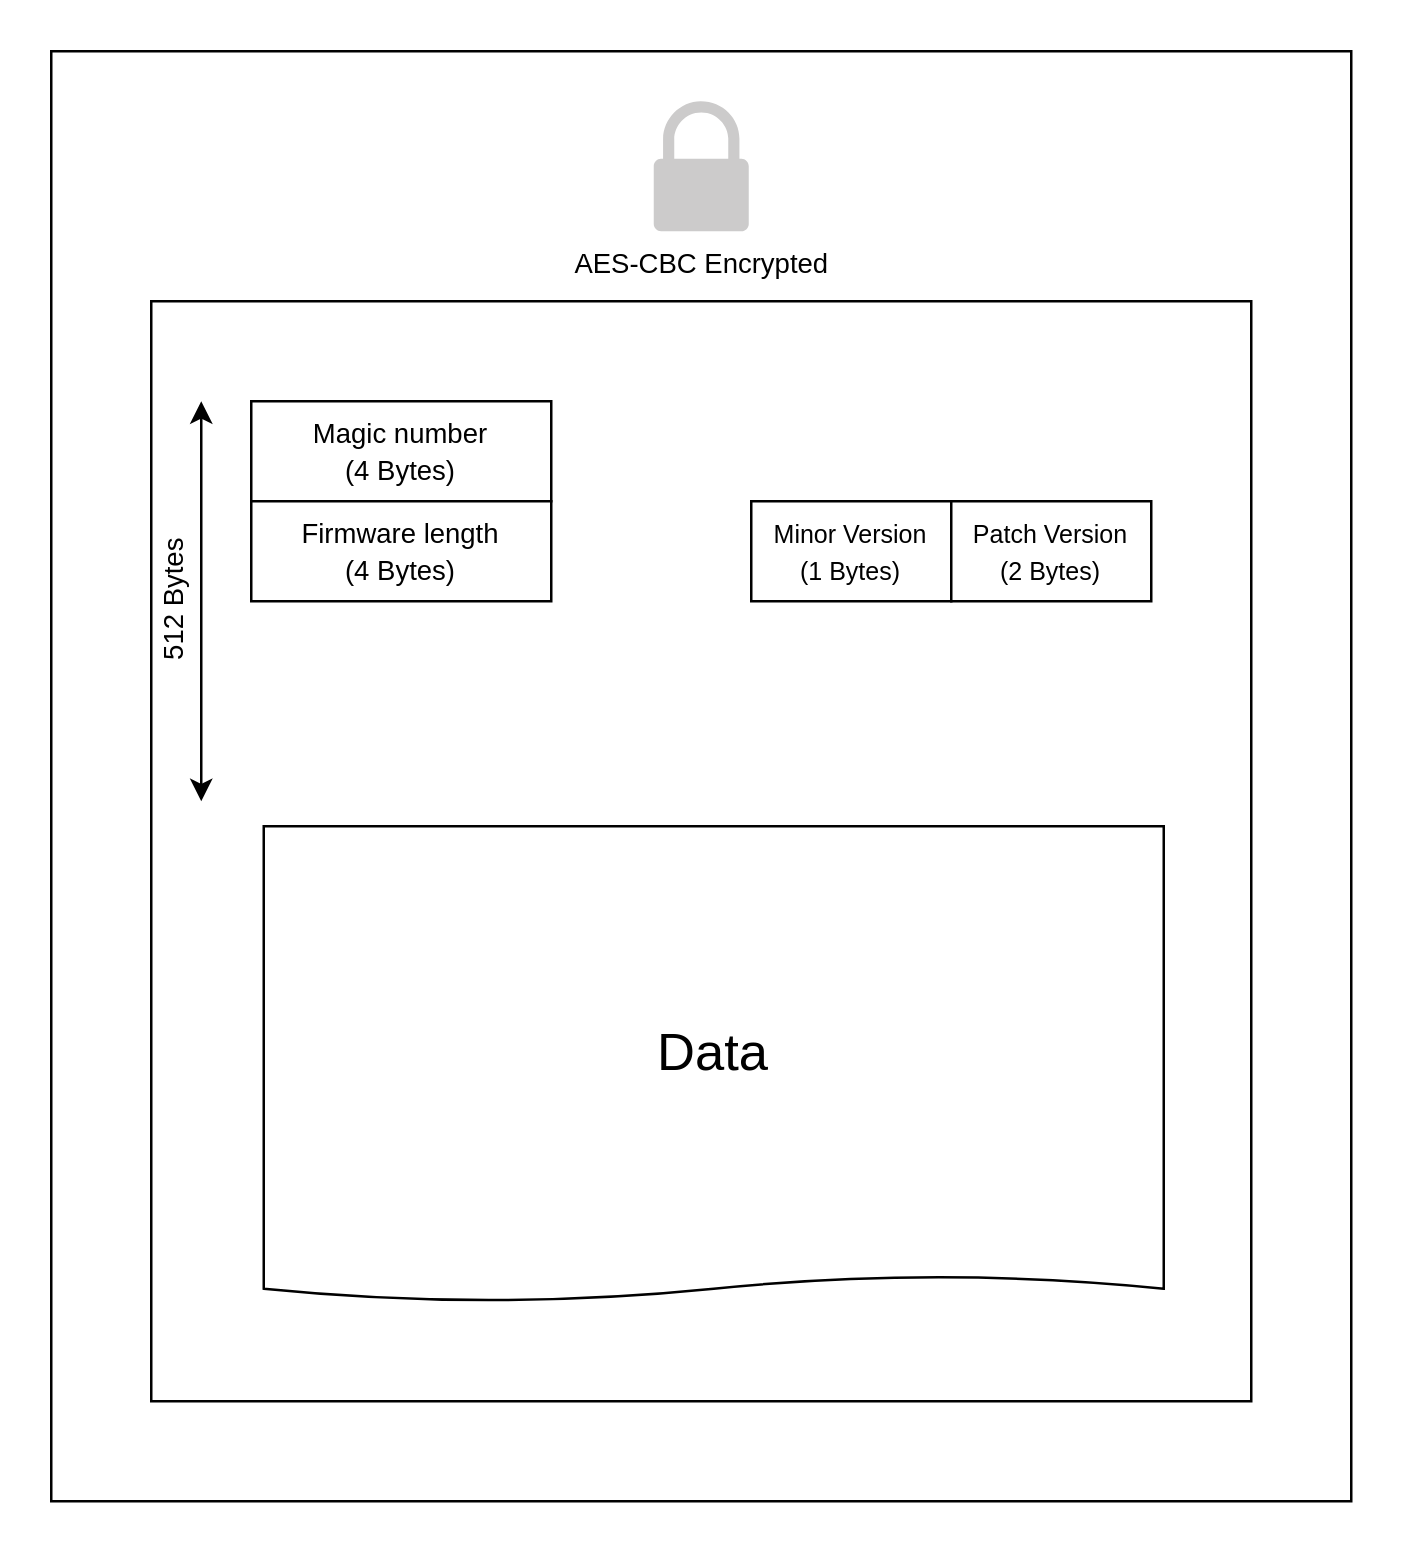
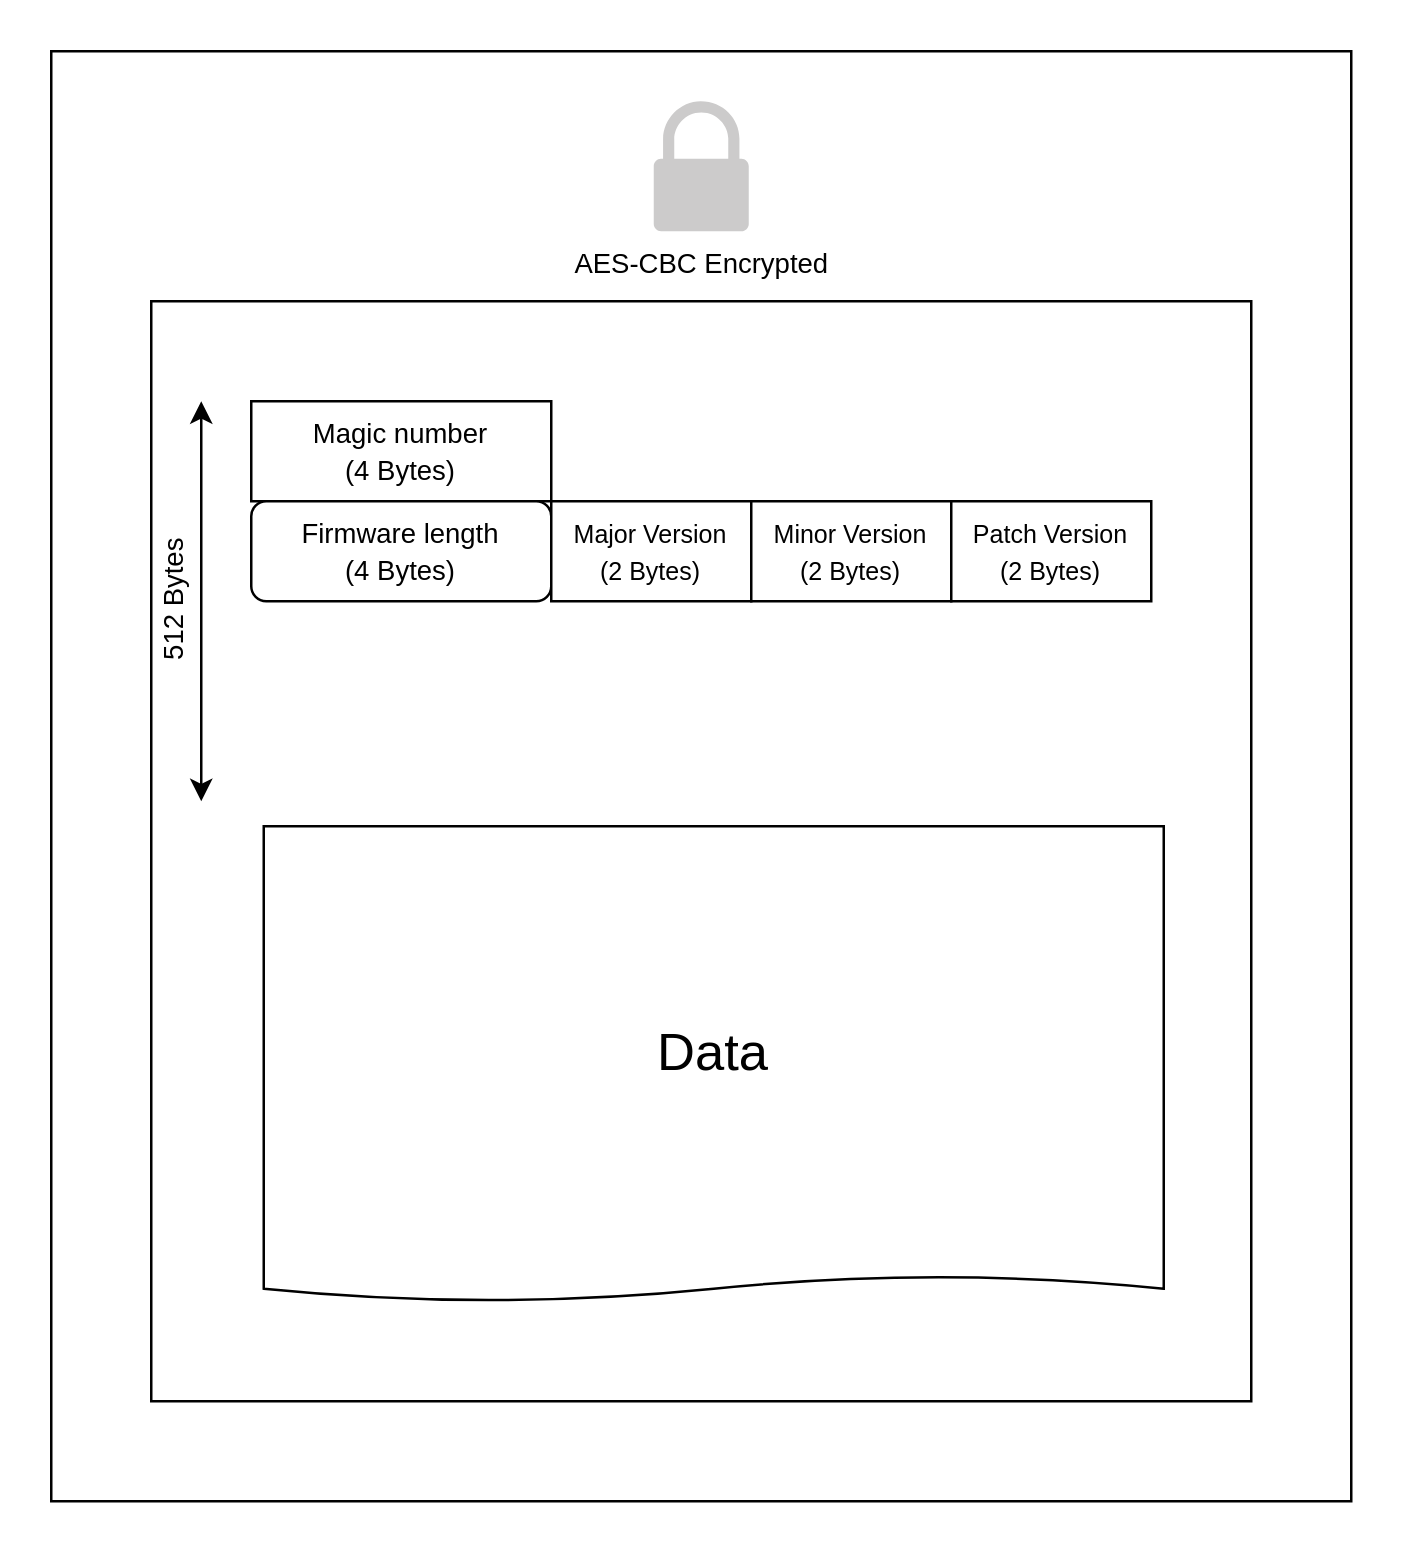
- <mxCell id="5" value="&lt;font style=&quot;font-size: 11px;&quot;&gt;Firmware length&lt;br&gt;(4 Bytes)&lt;br&gt;&lt;/font&gt;" style="rounded=0;whiteSpace=wrap;html=1;" vertex="1" parent="1"><mxGeometry x="100" y="200" width="120" height="40" as="geometry" /></mxCell>
+ <mxCell id="5" value="&lt;font style=&quot;font-size: 11px;&quot;&gt;Firmware length&lt;br&gt;(4 Bytes)&lt;br&gt;&lt;/font&gt;" style="whiteSpace=wrap;html=1;rounded=1;" vertex="1" parent="1"><mxGeometry x="100" y="200" width="120" height="40" as="geometry" /></mxCell>
+ <mxCell id="6" value="&lt;font style=&quot;&quot;&gt;&lt;font style=&quot;font-size: 10px;&quot;&gt;Major Version&lt;br&gt;(2 Bytes)&lt;/font&gt;&lt;br&gt;&lt;/font&gt;" style="rounded=0;whiteSpace=wrap;html=1;" vertex="1" parent="1"><mxGeometry x="220" y="200" width="80" height="40" as="geometry" /></mxCell>
- <mxCell id="7" value="&lt;font style=&quot;&quot;&gt;&lt;font style=&quot;font-size: 10px;&quot;&gt;Minor Version&lt;br&gt;(1 Bytes)&lt;/font&gt;&lt;br&gt;&lt;/font&gt;" style="rounded=0;whiteSpace=wrap;html=1;" vertex="1" parent="1"><mxGeometry x="300" y="200" width="80" height="40" as="geometry" /></mxCell>
+ <mxCell id="7" value="&lt;font style=&quot;&quot;&gt;&lt;font style=&quot;font-size: 10px;&quot;&gt;Minor Version&lt;br&gt;(2 Bytes)&lt;/font&gt;&lt;br&gt;&lt;/font&gt;" style="rounded=0;whiteSpace=wrap;html=1;" vertex="1" parent="1"><mxGeometry x="300" y="200" width="80" height="40" as="geometry" /></mxCell>
